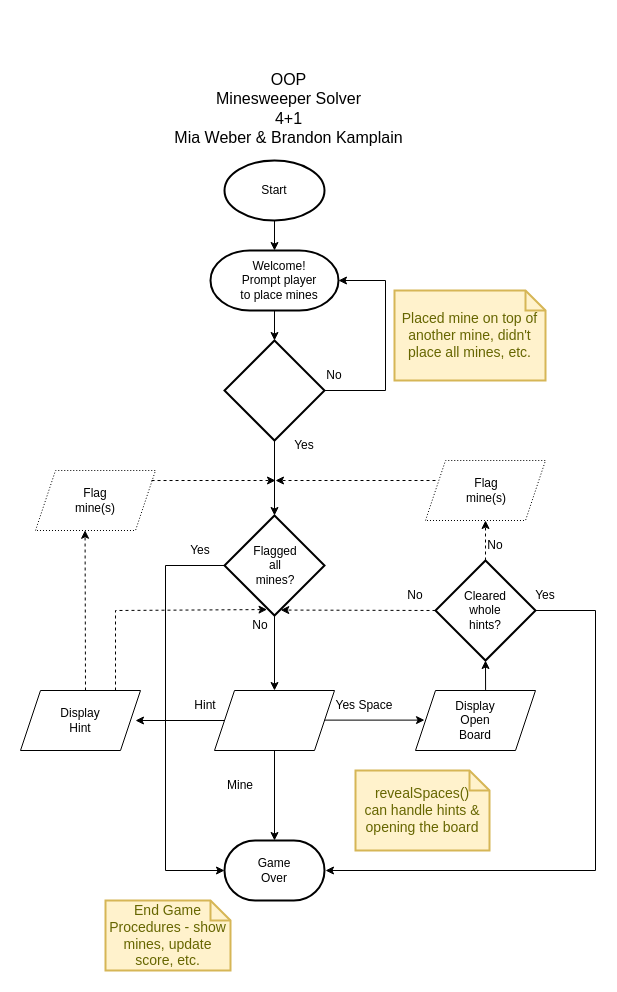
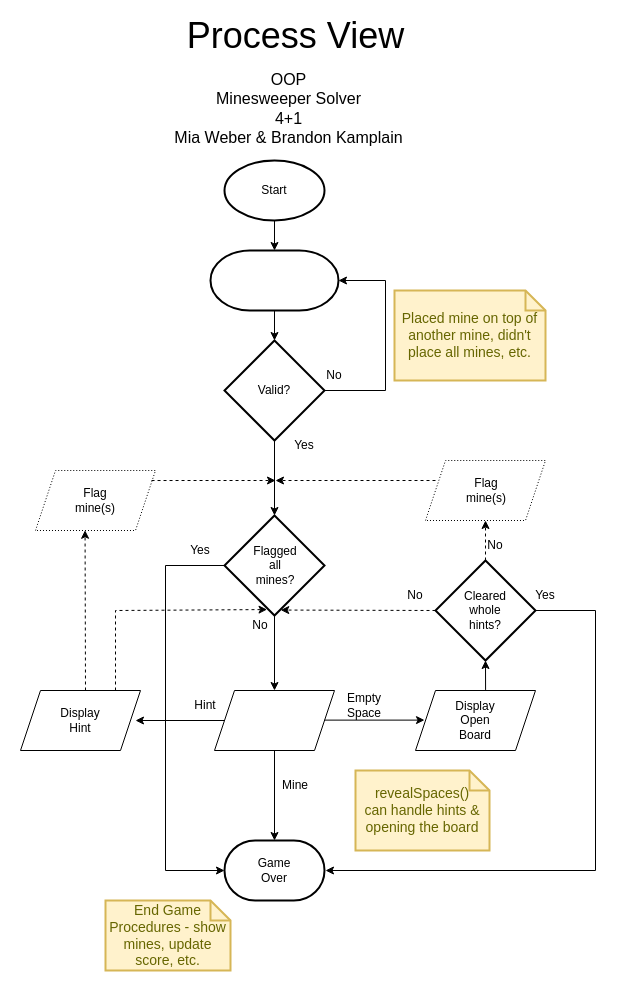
+ <mxCell id="60" value="&lt;font style=&quot;font-size: 36px;&quot;&gt;Process View&lt;/font&gt;" style="text;html=1;strokeColor=none;fillColor=none;align=center;verticalAlign=middle;whiteSpace=wrap;rounded=0;" vertex="1" parent="1"><mxGeometry x="177.5" y="20" width="235" height="30" as="geometry" /></mxCell>
- <mxCell id="6" value="Welcome!&lt;br&gt;Prompt player to place mines" style="text;html=1;strokeColor=none;fillColor=none;align=center;verticalAlign=middle;whiteSpace=wrap;rounded=0;" vertex="1" parent="4"><mxGeometry x="19" y="15" width="90" height="30" as="geometry" /></mxCell>
+ <mxCell id="29" value="Valid?" style="text;html=1;strokeColor=none;fillColor=none;align=center;verticalAlign=middle;whiteSpace=wrap;rounded=0;" vertex="1" parent="27"><mxGeometry x="20" y="35" width="60" height="30" as="geometry" /></mxCell>
- <mxCell id="16" value="Yes Space" style="text;html=1;strokeColor=none;fillColor=none;align=center;verticalAlign=middle;whiteSpace=wrap;rounded=0;" vertex="1" parent="1"><mxGeometry x="334" y="690" width="60" height="30" as="geometry" /></mxCell>
+ <mxCell id="16" value="Empty Space" style="text;html=1;strokeColor=none;fillColor=none;align=center;verticalAlign=middle;whiteSpace=wrap;rounded=0;" vertex="1" parent="1"><mxGeometry x="334" y="690" width="60" height="30" as="geometry" /></mxCell>
- <mxCell id="14" value="Mine" style="text;html=1;strokeColor=none;fillColor=none;align=center;verticalAlign=middle;whiteSpace=wrap;rounded=0;" vertex="1" parent="1"><mxGeometry x="210" y="770" width="60" height="30" as="geometry" /></mxCell>
+ <mxCell id="14" value="Mine" style="text;html=1;strokeColor=none;fillColor=none;align=center;verticalAlign=middle;whiteSpace=wrap;rounded=0;" vertex="1" parent="1"><mxGeometry x="265" y="770" width="60" height="30" as="geometry" /></mxCell>
